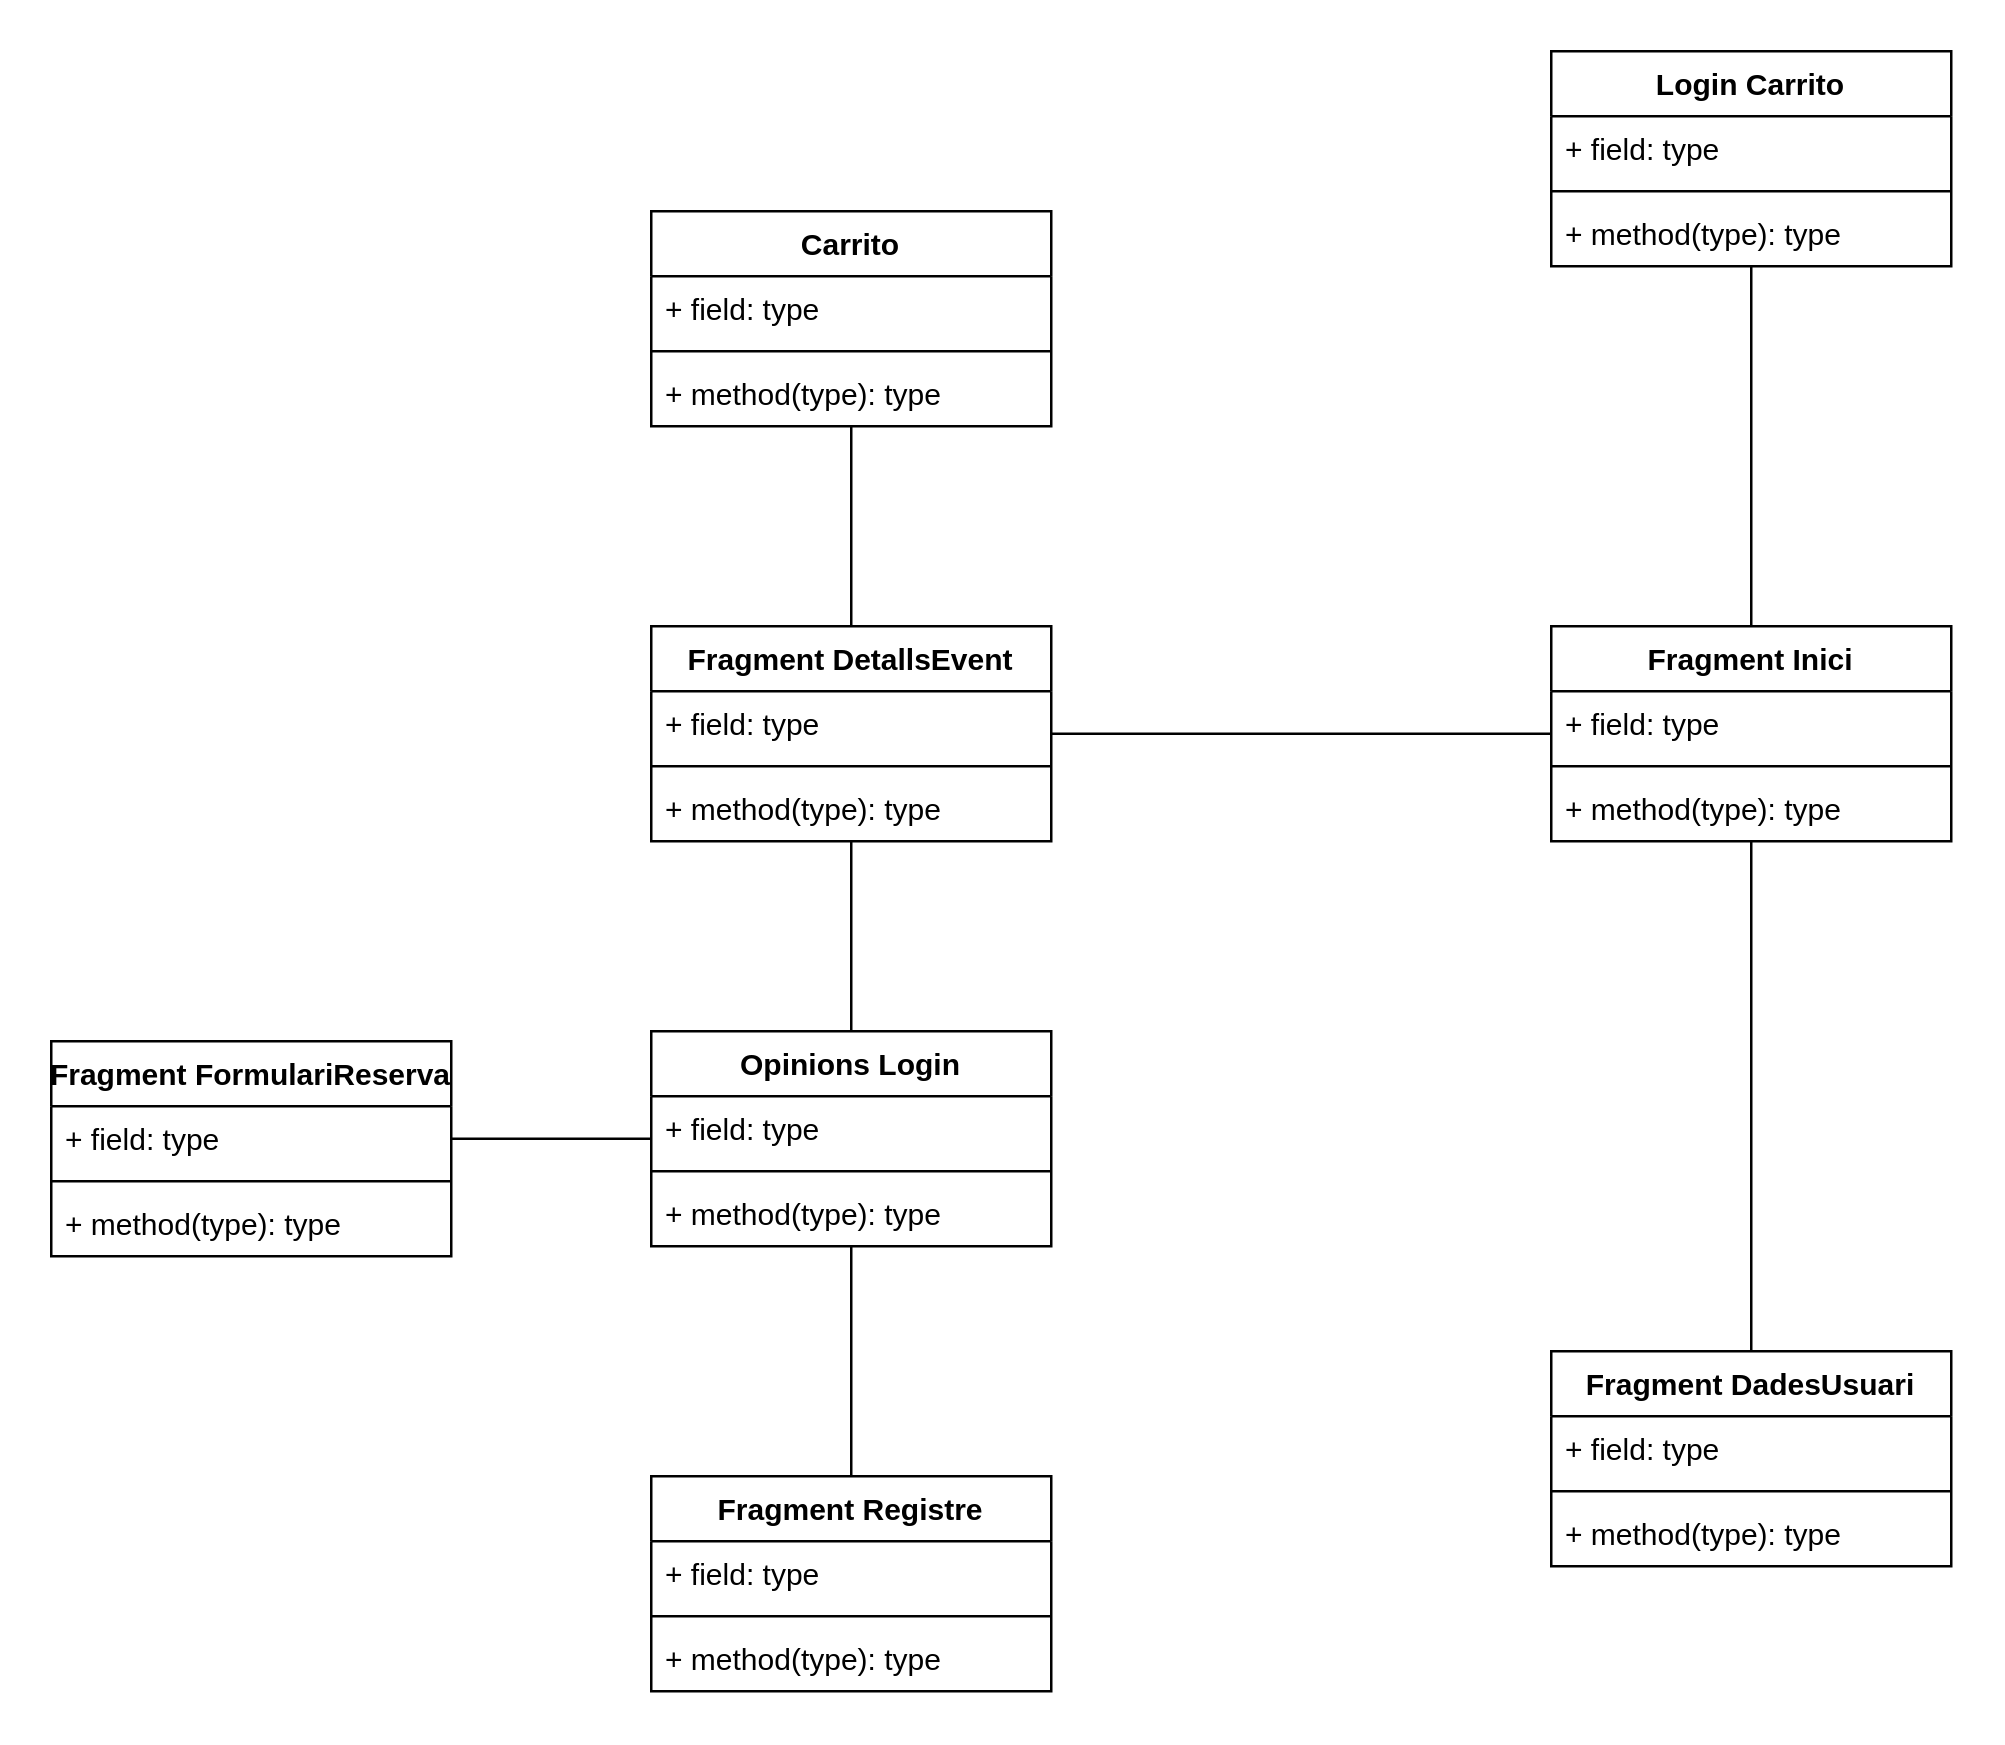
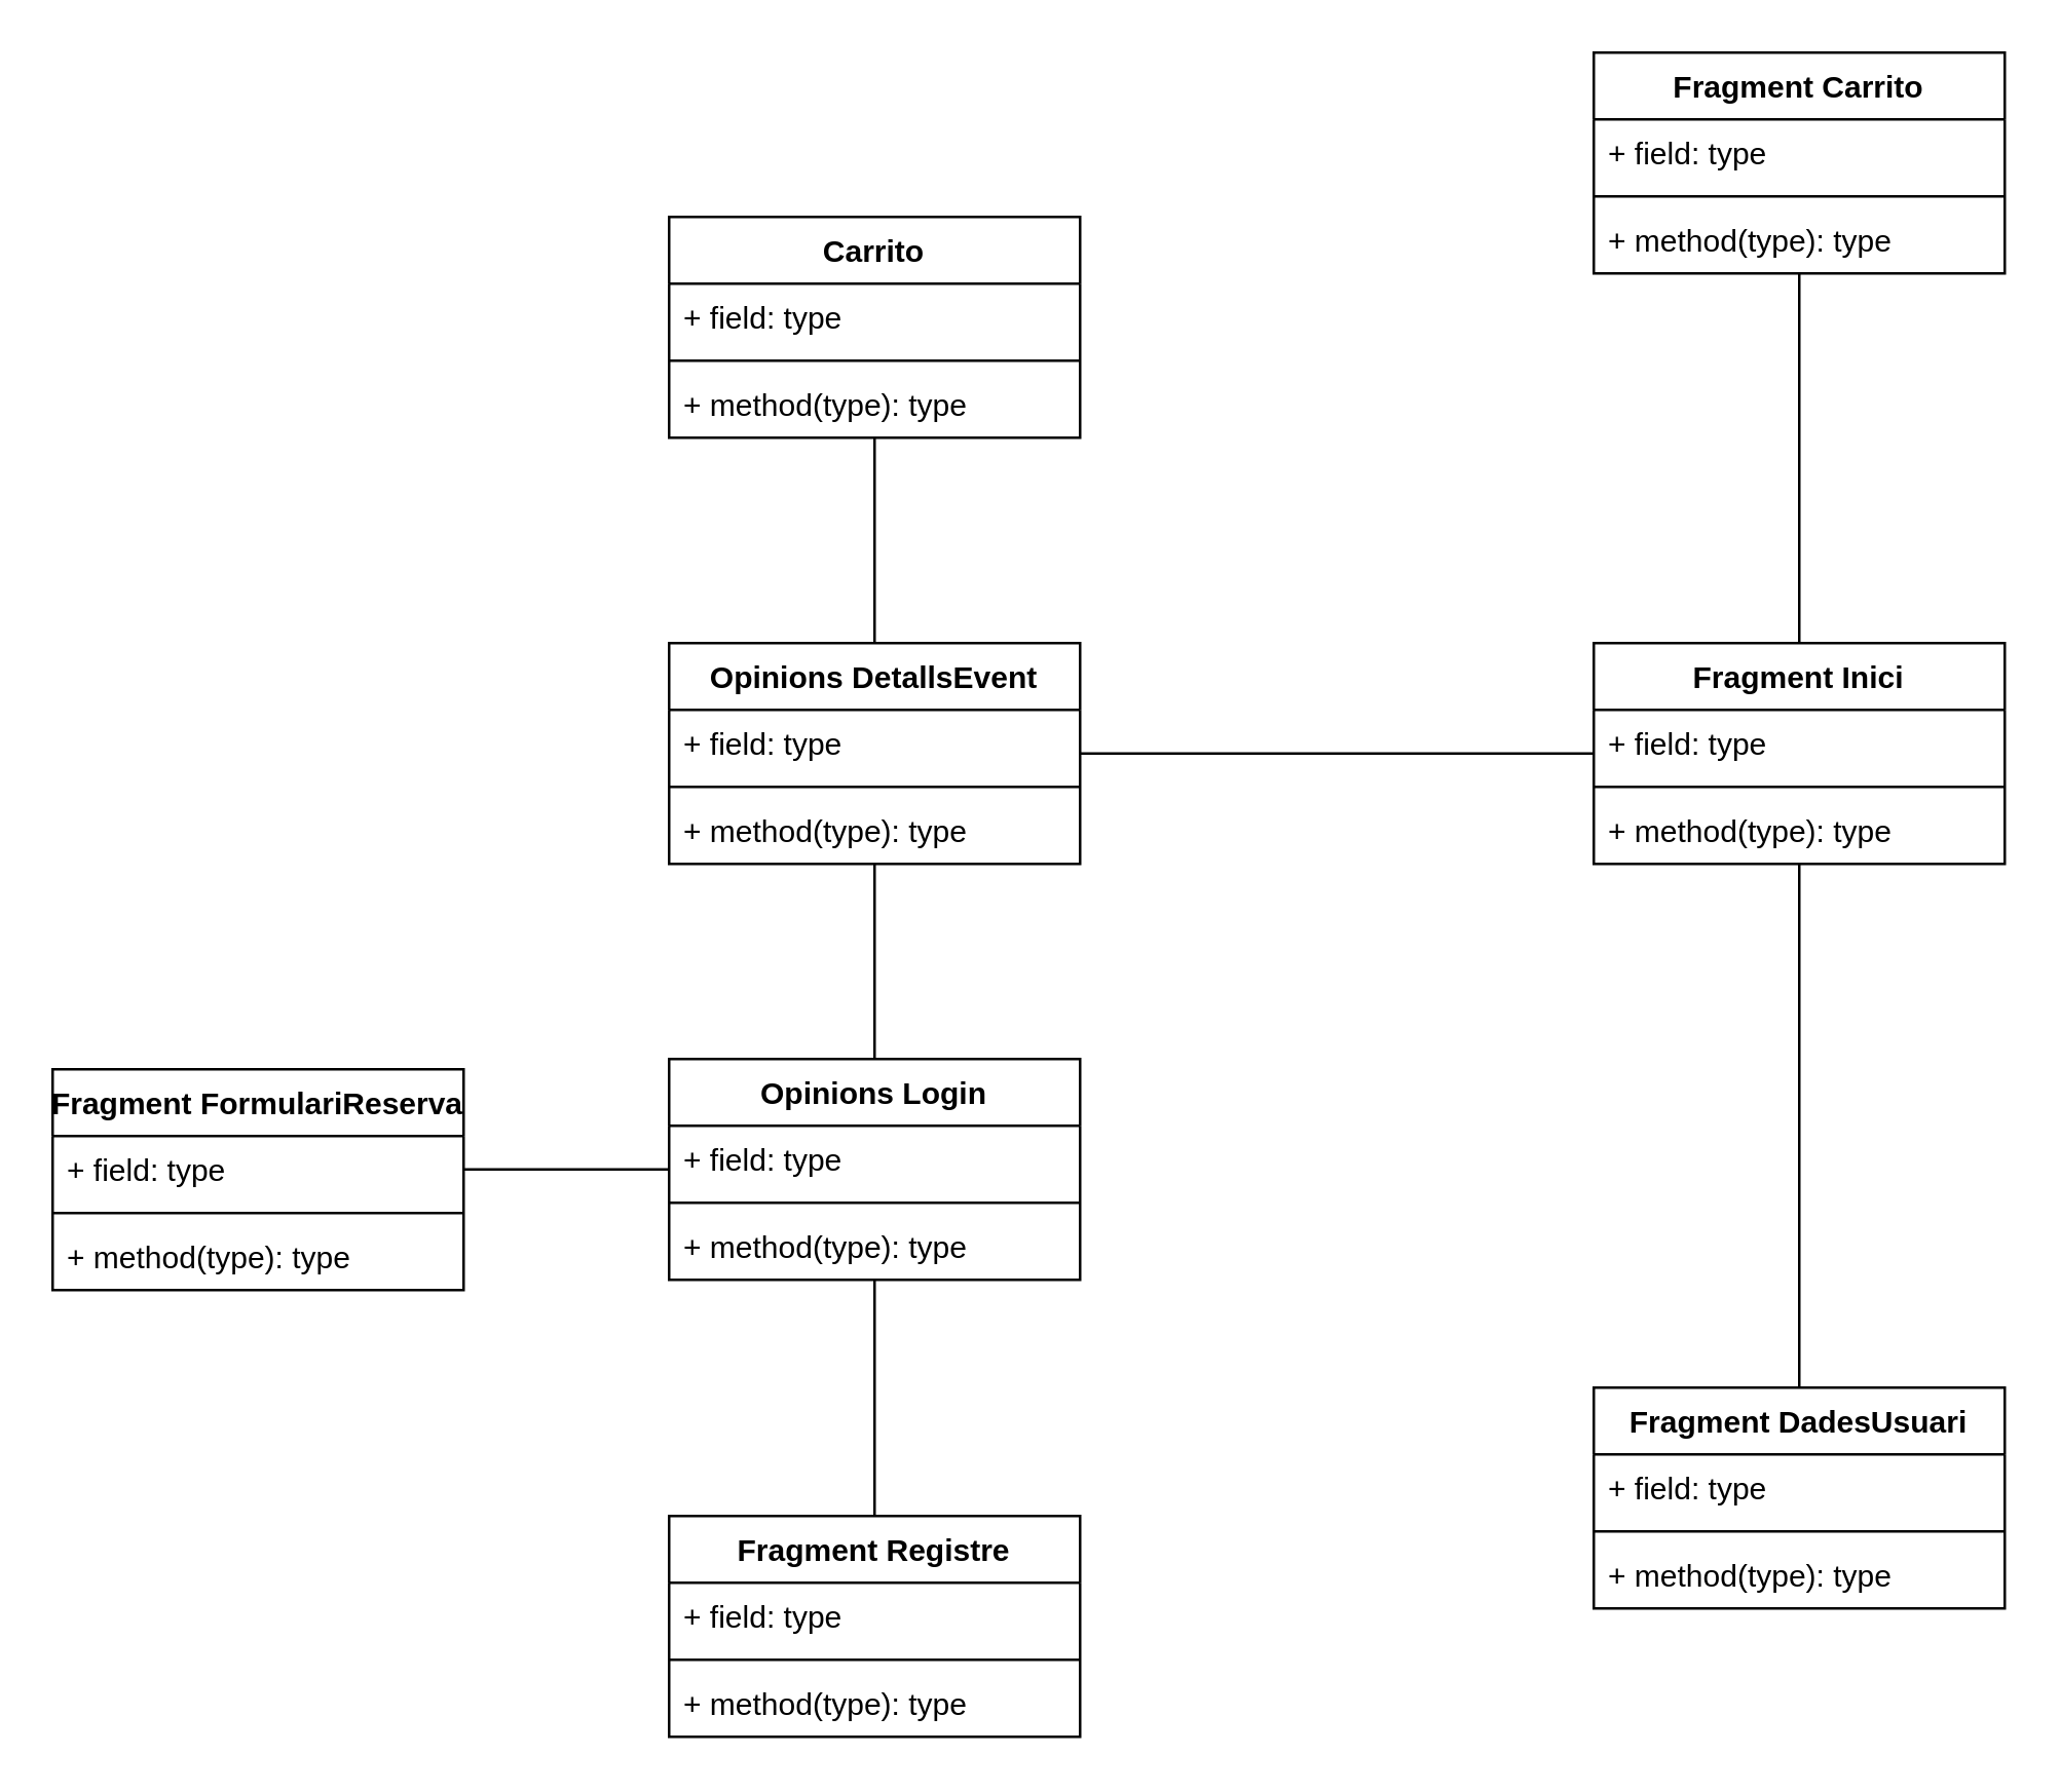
- <mxCell id="33" value="Login Carrito" style="swimlane;fontStyle=1;align=center;verticalAlign=top;childLayout=stackLayout;horizontal=1;startSize=26;horizontalStack=0;resizeParent=1;resizeParentMax=0;resizeLast=0;collapsible=1;marginBottom=0;" vertex="1" parent="1"><mxGeometry x="620" y="20" width="160" height="86" as="geometry" /></mxCell>
+ <mxCell id="33" value="Fragment Carrito" style="swimlane;fontStyle=1;align=center;verticalAlign=top;childLayout=stackLayout;horizontal=1;startSize=26;horizontalStack=0;resizeParent=1;resizeParentMax=0;resizeLast=0;collapsible=1;marginBottom=0;" vertex="1" parent="1"><mxGeometry x="620" y="20" width="160" height="86" as="geometry" /></mxCell>
- <mxCell id="11" value="Fragment DetallsEvent" style="swimlane;fontStyle=1;align=center;verticalAlign=top;childLayout=stackLayout;horizontal=1;startSize=26;horizontalStack=0;resizeParent=1;resizeParentMax=0;resizeLast=0;collapsible=1;marginBottom=0;" vertex="1" parent="1"><mxGeometry x="260" y="250" width="160" height="86" as="geometry" /></mxCell>
+ <mxCell id="11" value="Opinions DetallsEvent" style="swimlane;fontStyle=1;align=center;verticalAlign=top;childLayout=stackLayout;horizontal=1;startSize=26;horizontalStack=0;resizeParent=1;resizeParentMax=0;resizeLast=0;collapsible=1;marginBottom=0;" vertex="1" parent="1"><mxGeometry x="260" y="250" width="160" height="86" as="geometry" /></mxCell>
